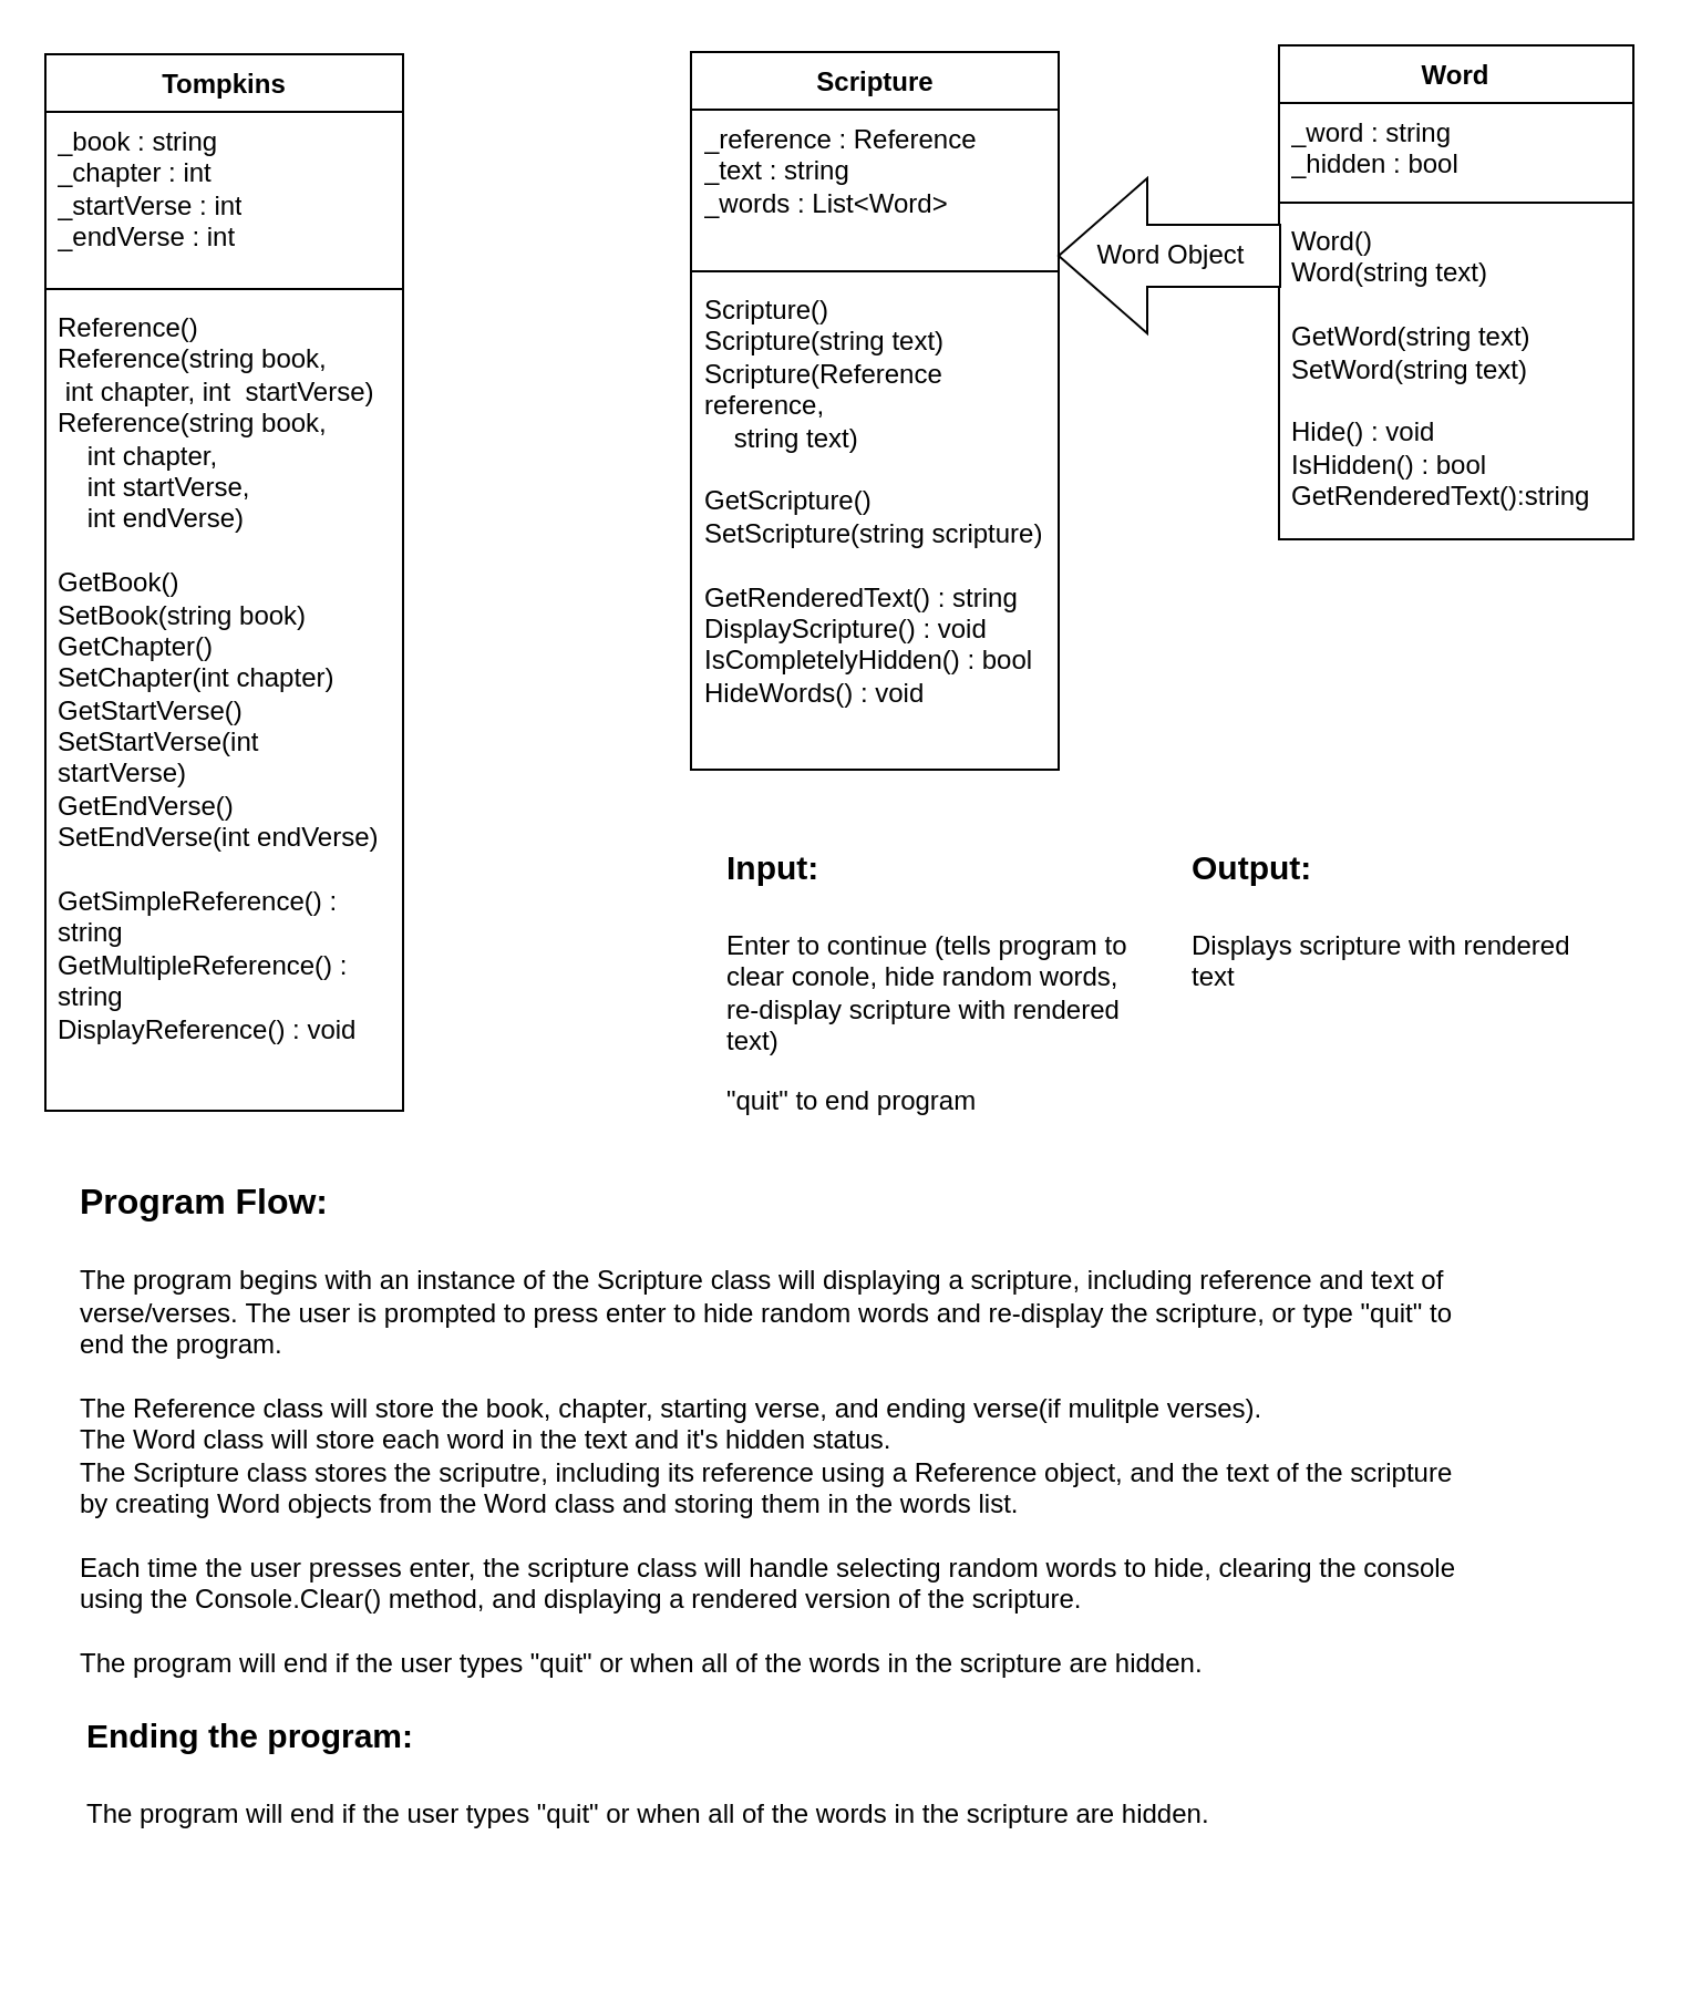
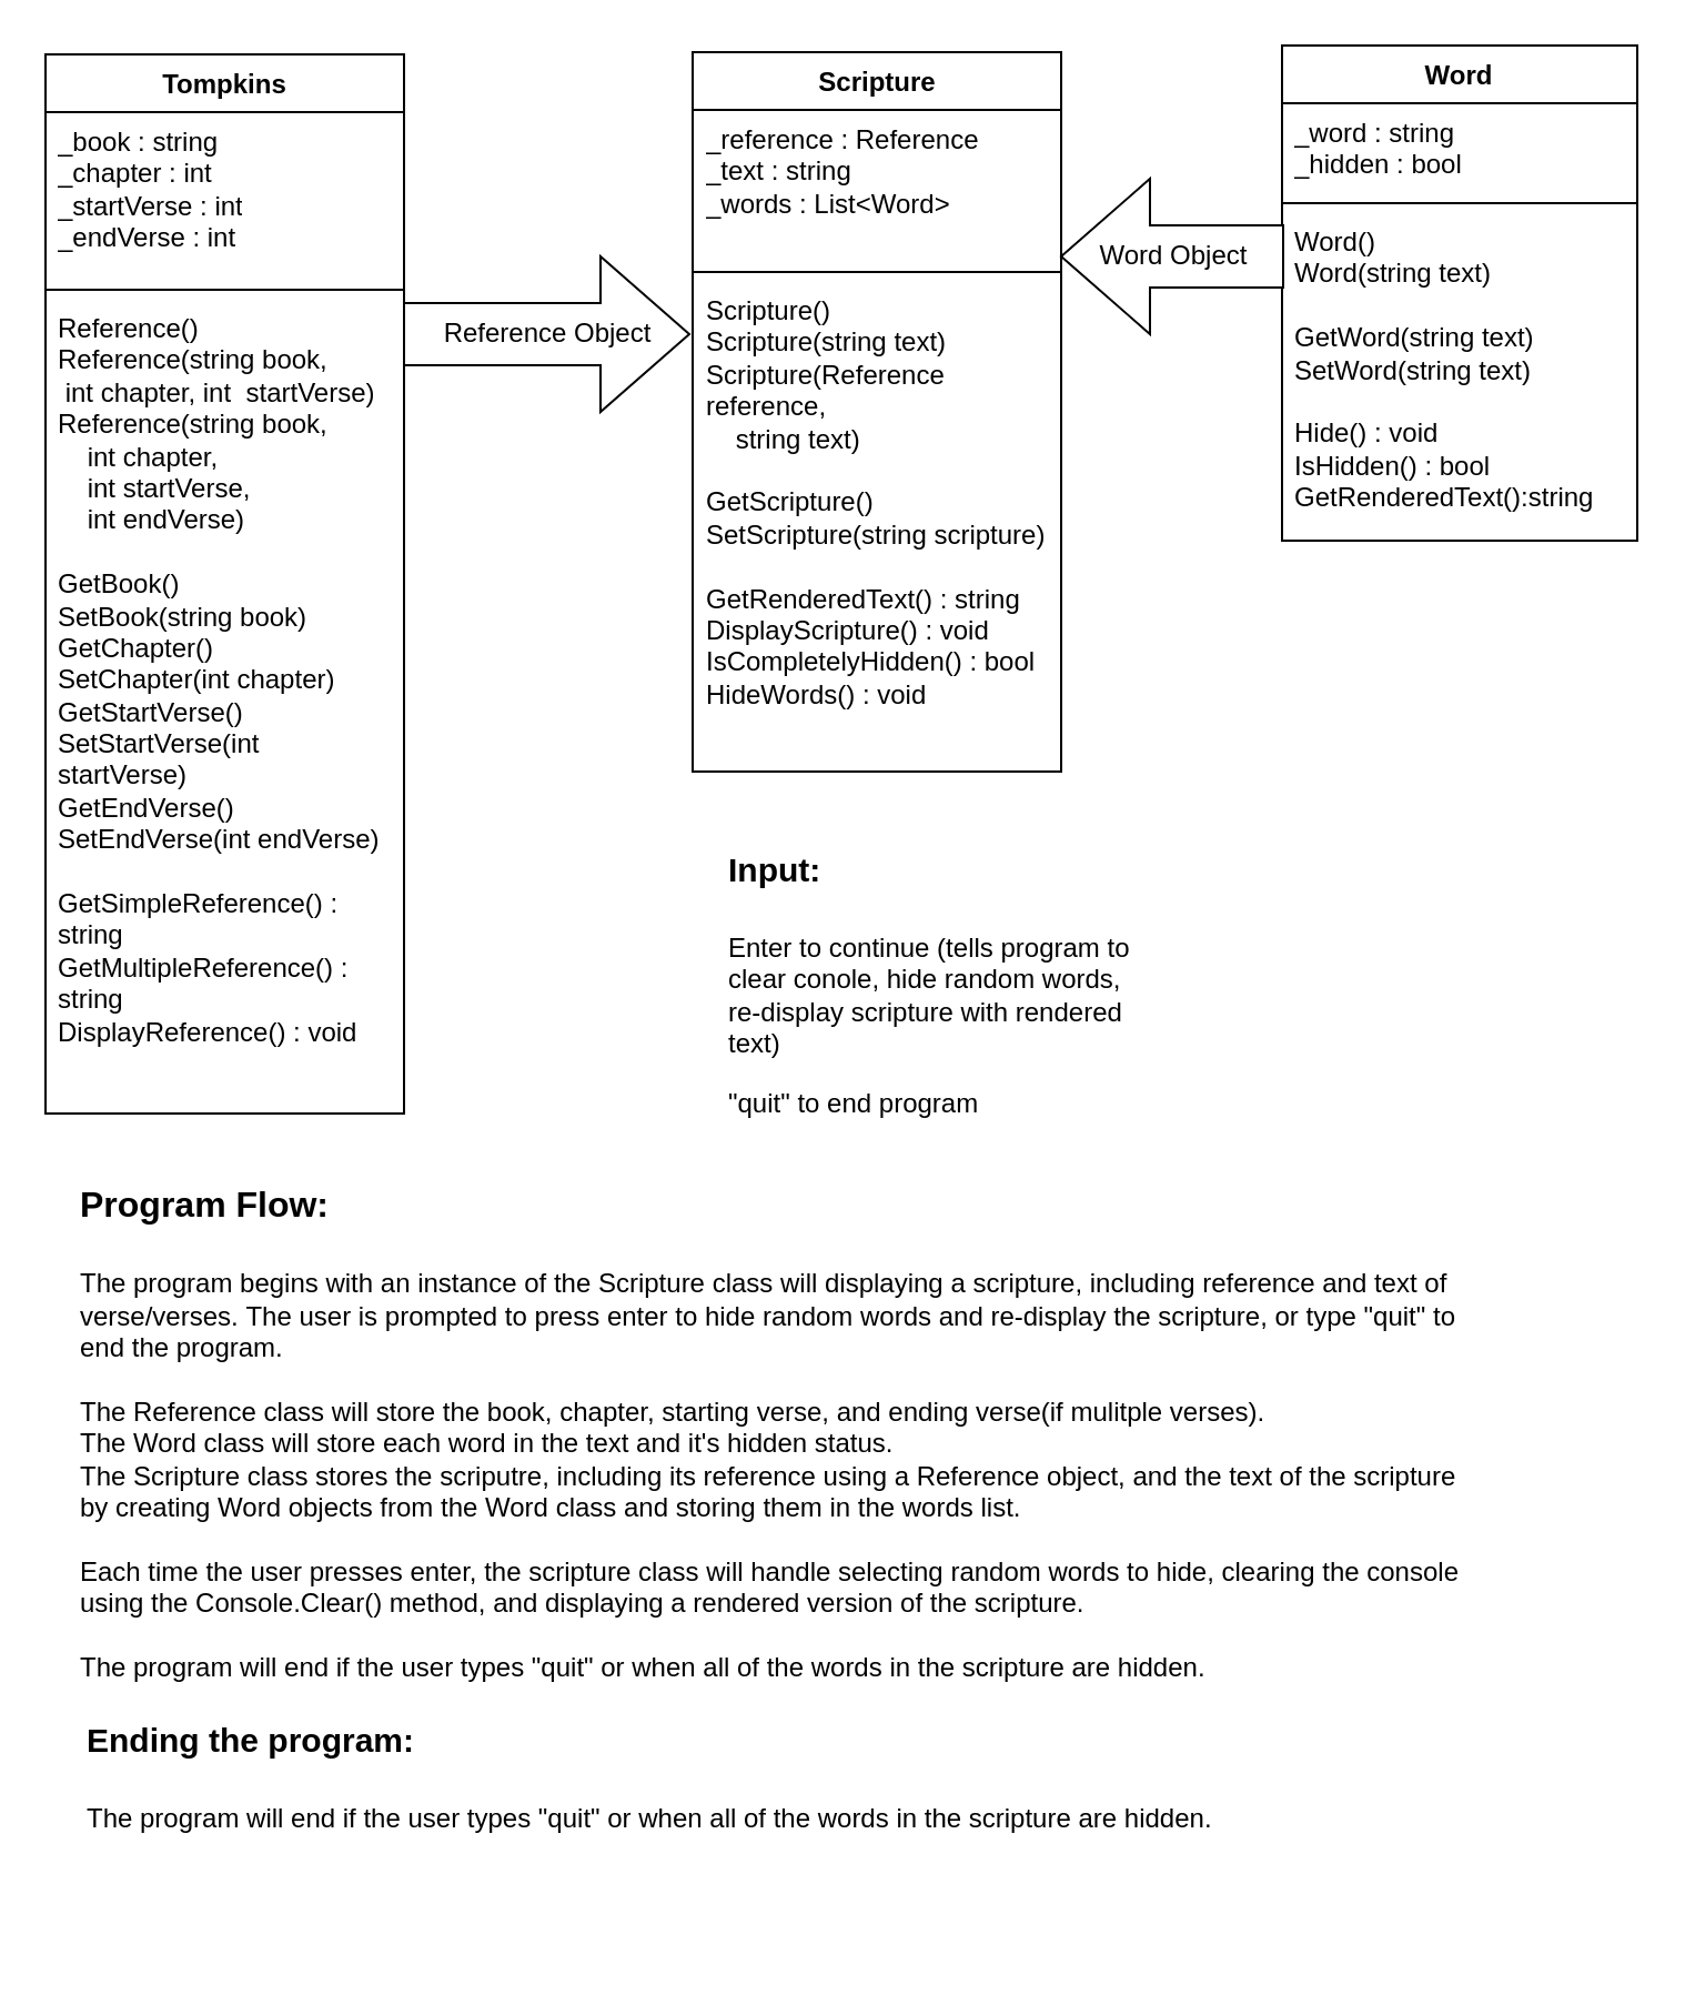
+ <mxCell id="15" value="Reference Object" style="html=1;shadow=0;dashed=0;align=center;verticalAlign=middle;shape=mxgraph.arrows2.arrow;dy=0.6;dx=40;notch=0;" vertex="1" parent="1"><mxGeometry x="181.5" y="115" width="128.5" height="70" as="geometry" /></mxCell>
- <mxCell id="18" value="&lt;h1&gt;&lt;font style=&quot;font-size: 15px;&quot;&gt;Output:&lt;/font&gt;&lt;/h1&gt;&lt;p&gt;Displays scripture with rendered text&lt;/p&gt;" style="text;html=1;strokeColor=none;fillColor=none;spacing=5;spacingTop=-20;whiteSpace=wrap;overflow=hidden;rounded=0;" vertex="1" parent="1"><mxGeometry x="533" y="369" width="190" height="120" as="geometry" /></mxCell>
